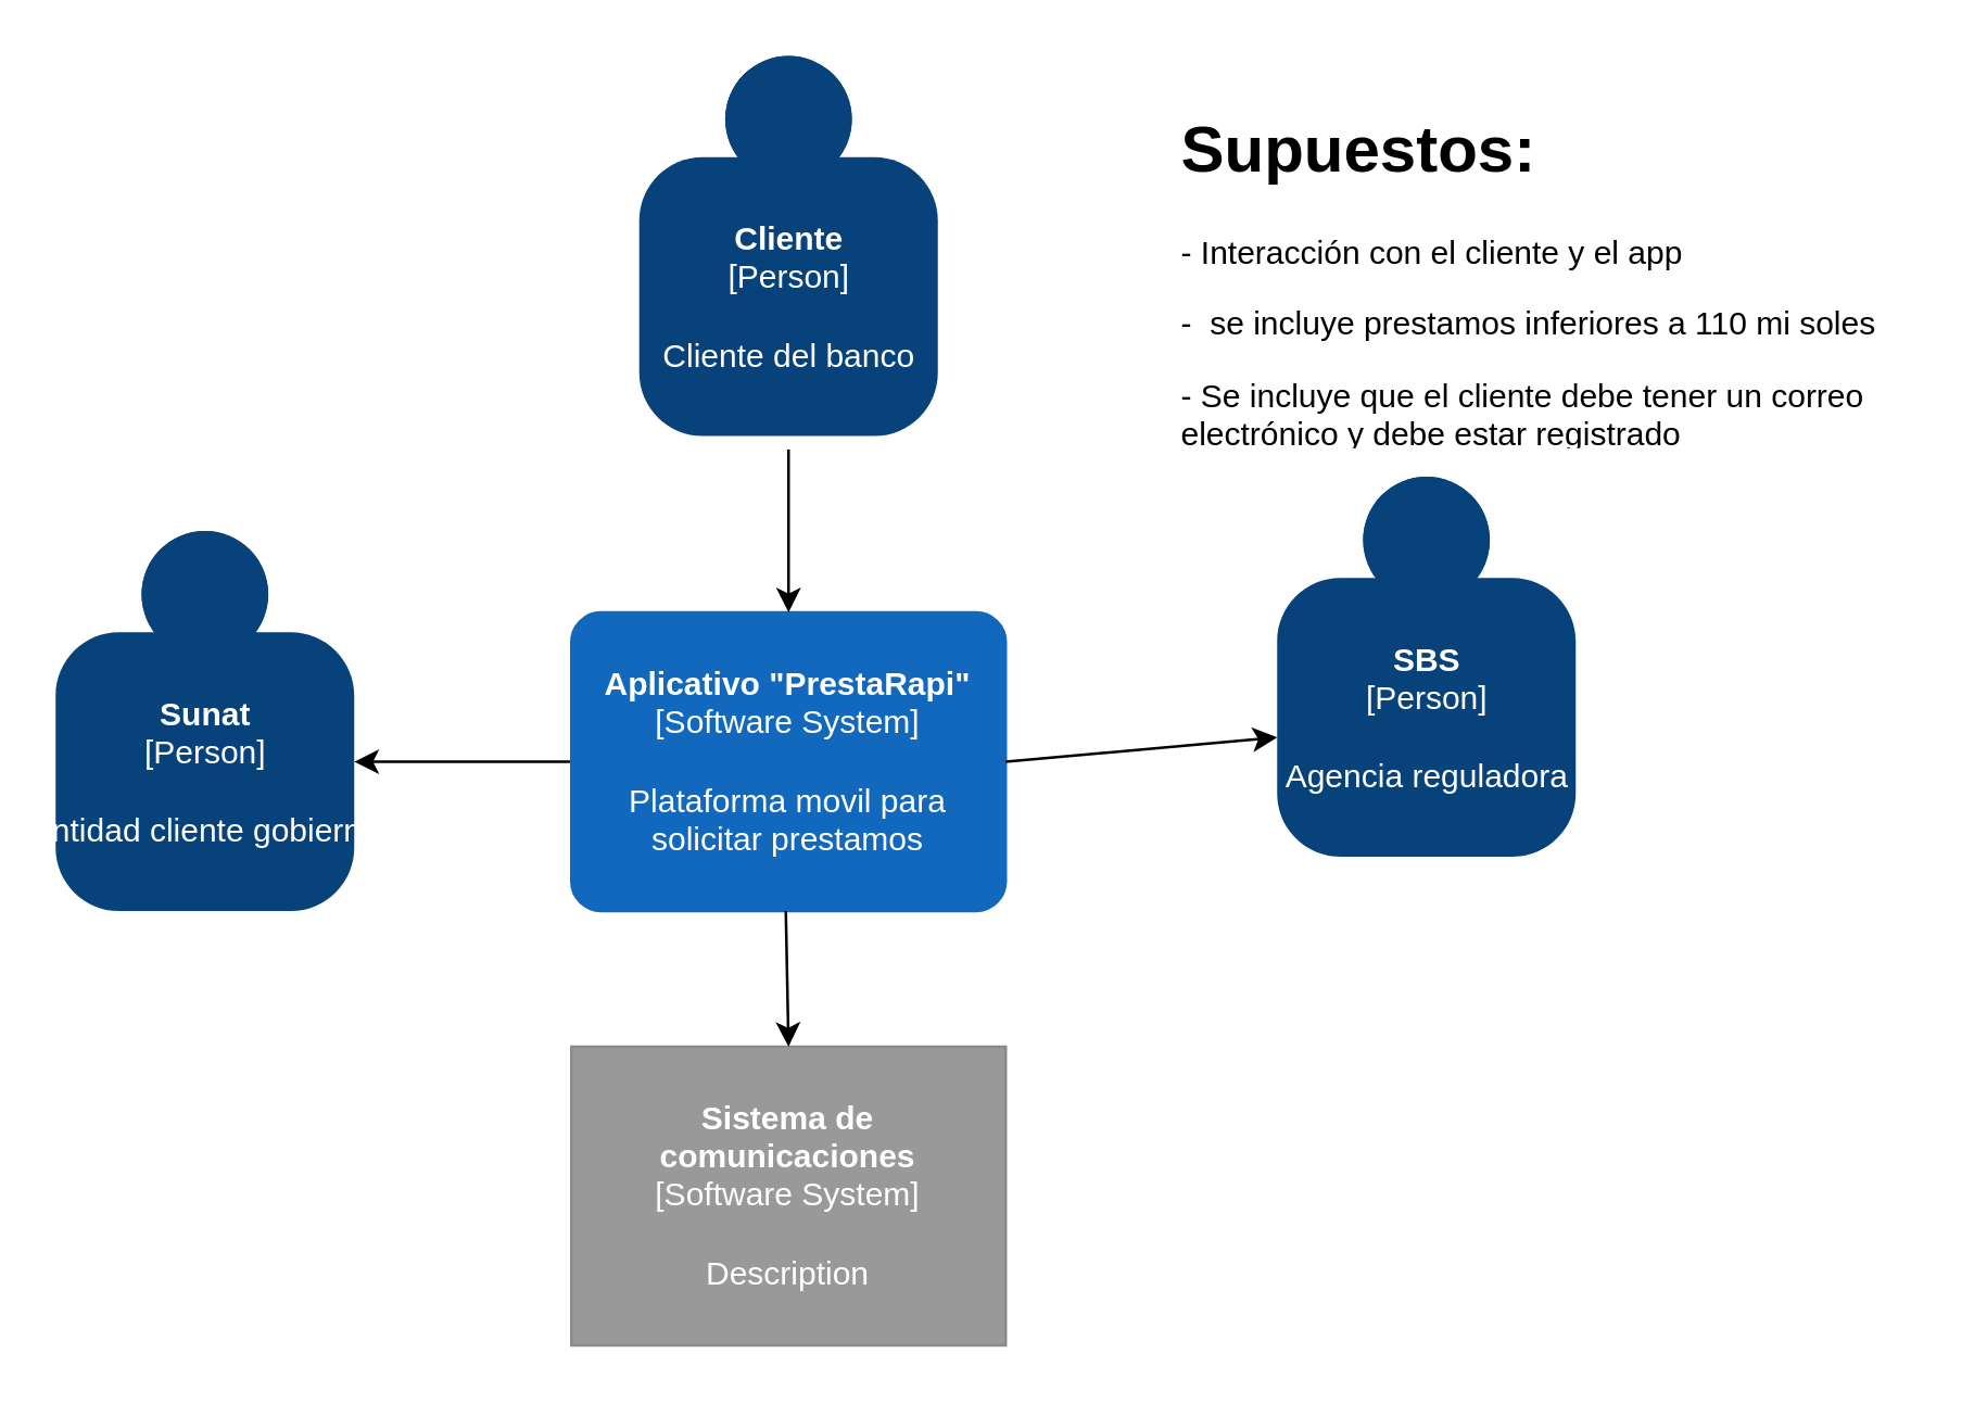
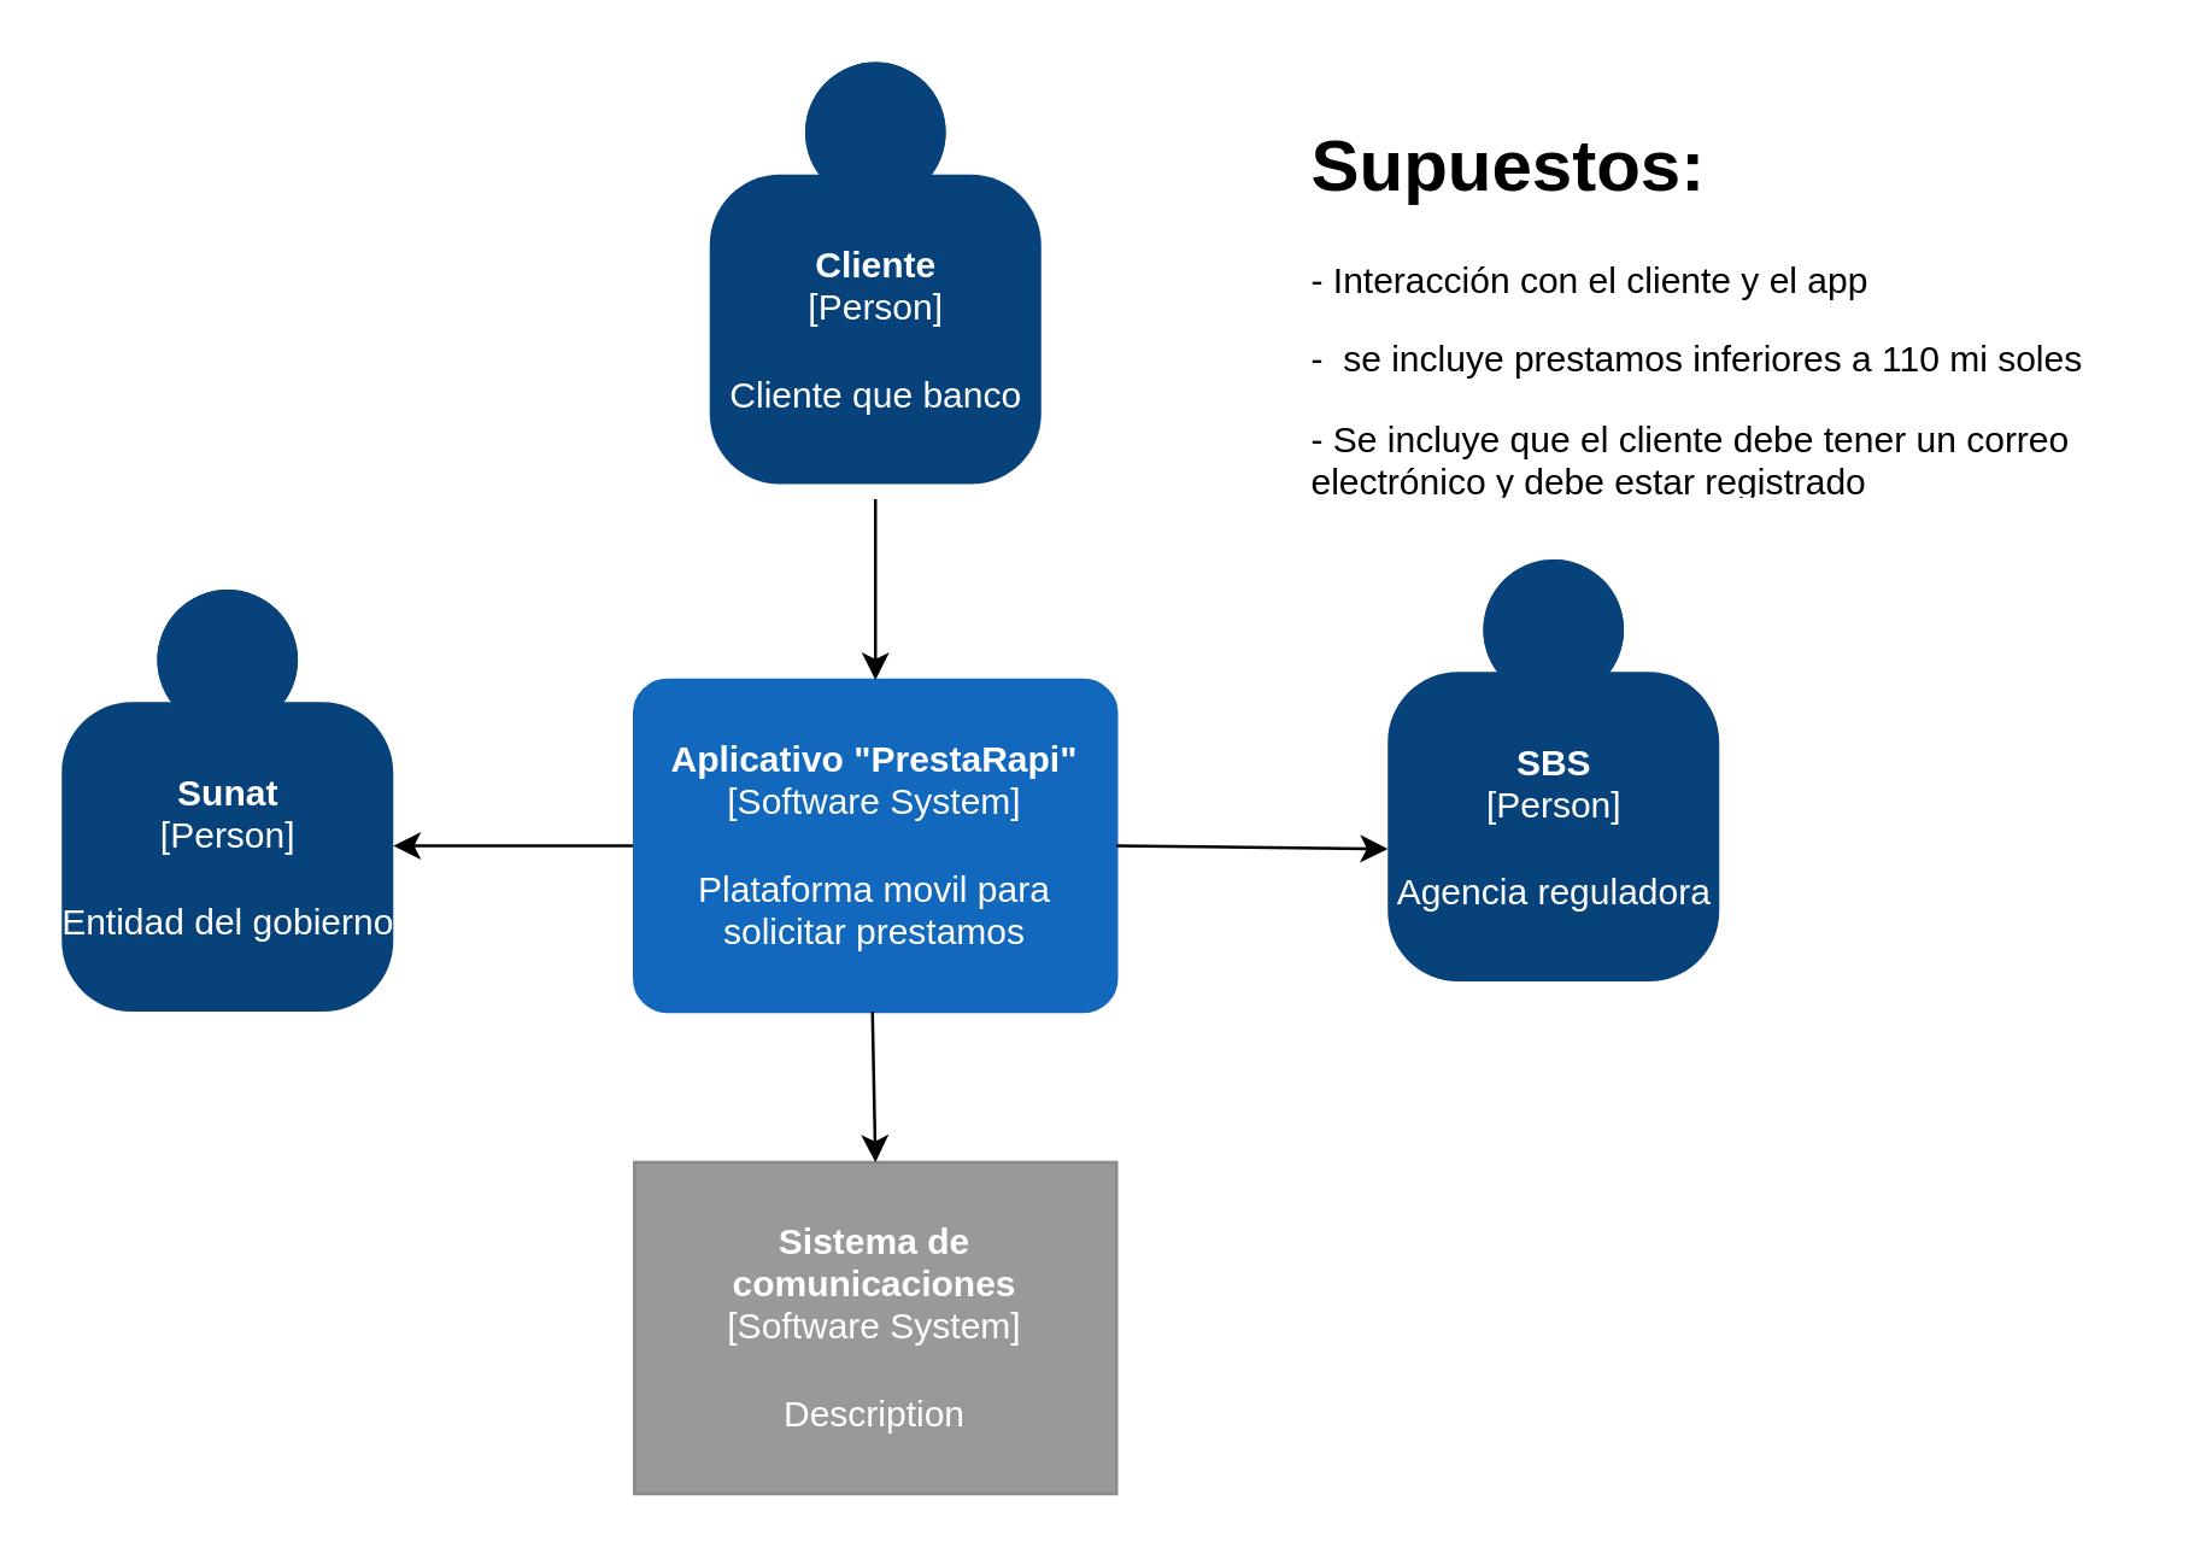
- <mxCell id="3" value="&lt;b&gt;Cliente&#10;&lt;/b&gt;&lt;div&gt;[Person]&lt;/div&gt;&lt;br&gt;&lt;div&gt;Cliente del banco&lt;/div&gt;" style="html=1;dashed=0;whitespace=wrap;fillColor=#08427b;strokeColor=none;fontColor=#ffffff;shape=mxgraph.c4.person;align=center;metaEdit=1;points=[[0.5,0,0],[1,0.5,0],[1,0.75,0],[0.75,1,0],[0.5,1,0],[0.25,1,0],[0,0.75,0],[0,0.5,0]];metaData={&quot;c4Type&quot;:{&quot;editable&quot;:false}};" parent="1" vertex="1"><mxGeometry x="235" y="20" width="110.0" height="140" as="geometry" /></mxCell>
+ <mxCell id="3" value="&lt;b&gt;Cliente&#10;&lt;/b&gt;&lt;div&gt;[Person]&lt;/div&gt;&lt;br&gt;&lt;div&gt;Cliente que banco&lt;/div&gt;" style="html=1;dashed=0;whitespace=wrap;fillColor=#08427b;strokeColor=none;fontColor=#ffffff;shape=mxgraph.c4.person;align=center;metaEdit=1;points=[[0.5,0,0],[1,0.5,0],[1,0.75,0],[0.75,1,0],[0.5,1,0],[0.25,1,0],[0,0.75,0],[0,0.5,0]];metaData={&quot;c4Type&quot;:{&quot;editable&quot;:false}};" parent="1" vertex="1"><mxGeometry x="235" y="20" width="110.0" height="140" as="geometry" /></mxCell>
- <mxCell id="9" value="&lt;b&gt;SBS&lt;/b&gt;&lt;div&gt;[Person]&lt;/div&gt;&lt;br&gt;&lt;div&gt;Agencia reguladora&lt;/div&gt;" style="html=1;dashed=0;whitespace=wrap;fillColor=#08427b;strokeColor=none;fontColor=#ffffff;shape=mxgraph.c4.person;align=center;metaEdit=1;points=[[0.5,0,0],[1,0.5,0],[1,0.75,0],[0.75,1,0],[0.5,1,0],[0.25,1,0],[0,0.75,0],[0,0.5,0]];metaData={&quot;c4Type&quot;:{&quot;editable&quot;:false}};labelBackgroundColor=none;" vertex="1" parent="1"><mxGeometry x="470" y="175" width="110.0" height="140" as="geometry" /></mxCell>
+ <mxCell id="9" value="&lt;b&gt;SBS&lt;/b&gt;&lt;div&gt;[Person]&lt;/div&gt;&lt;br&gt;&lt;div&gt;Agencia reguladora&lt;/div&gt;" style="html=1;dashed=0;whitespace=wrap;fillColor=#08427b;strokeColor=none;fontColor=#ffffff;shape=mxgraph.c4.person;align=center;metaEdit=1;points=[[0.5,0,0],[1,0.5,0],[1,0.75,0],[0.75,1,0],[0.5,1,0],[0.25,1,0],[0,0.75,0],[0,0.5,0]];metaData={&quot;c4Type&quot;:{&quot;editable&quot;:false}};labelBackgroundColor=none;" vertex="1" parent="1"><mxGeometry x="460" y="185" width="110.0" height="140" as="geometry" /></mxCell>
- <mxCell id="2" value="&lt;b&gt;Sunat&#10;&lt;/b&gt;&lt;div&gt;[Person]&lt;/div&gt;&lt;br&gt;&lt;div&gt;Entidad cliente gobierno&lt;/div&gt;" style="html=1;dashed=0;whitespace=wrap;fillColor=#08427b;strokeColor=none;fontColor=#ffffff;shape=mxgraph.c4.person;align=center;metaEdit=1;points=[[0.5,0,0],[1,0.5,0],[1,0.75,0],[0.75,1,0],[0.5,1,0],[0.25,1,0],[0,0.75,0],[0,0.5,0]];metaData={&quot;c4Type&quot;:{&quot;editable&quot;:false}};" parent="1" vertex="1"><mxGeometry x="20" y="195" width="110.0" height="140" as="geometry" /></mxCell>
+ <mxCell id="2" value="&lt;b&gt;Sunat&#10;&lt;/b&gt;&lt;div&gt;[Person]&lt;/div&gt;&lt;br&gt;&lt;div&gt;Entidad del gobierno&lt;/div&gt;" style="html=1;dashed=0;whitespace=wrap;fillColor=#08427b;strokeColor=none;fontColor=#ffffff;shape=mxgraph.c4.person;align=center;metaEdit=1;points=[[0.5,0,0],[1,0.5,0],[1,0.75,0],[0.75,1,0],[0.5,1,0],[0.25,1,0],[0,0.75,0],[0,0.5,0]];metaData={&quot;c4Type&quot;:{&quot;editable&quot;:false}};" parent="1" vertex="1"><mxGeometry x="20" y="195" width="110.0" height="140" as="geometry" /></mxCell>
